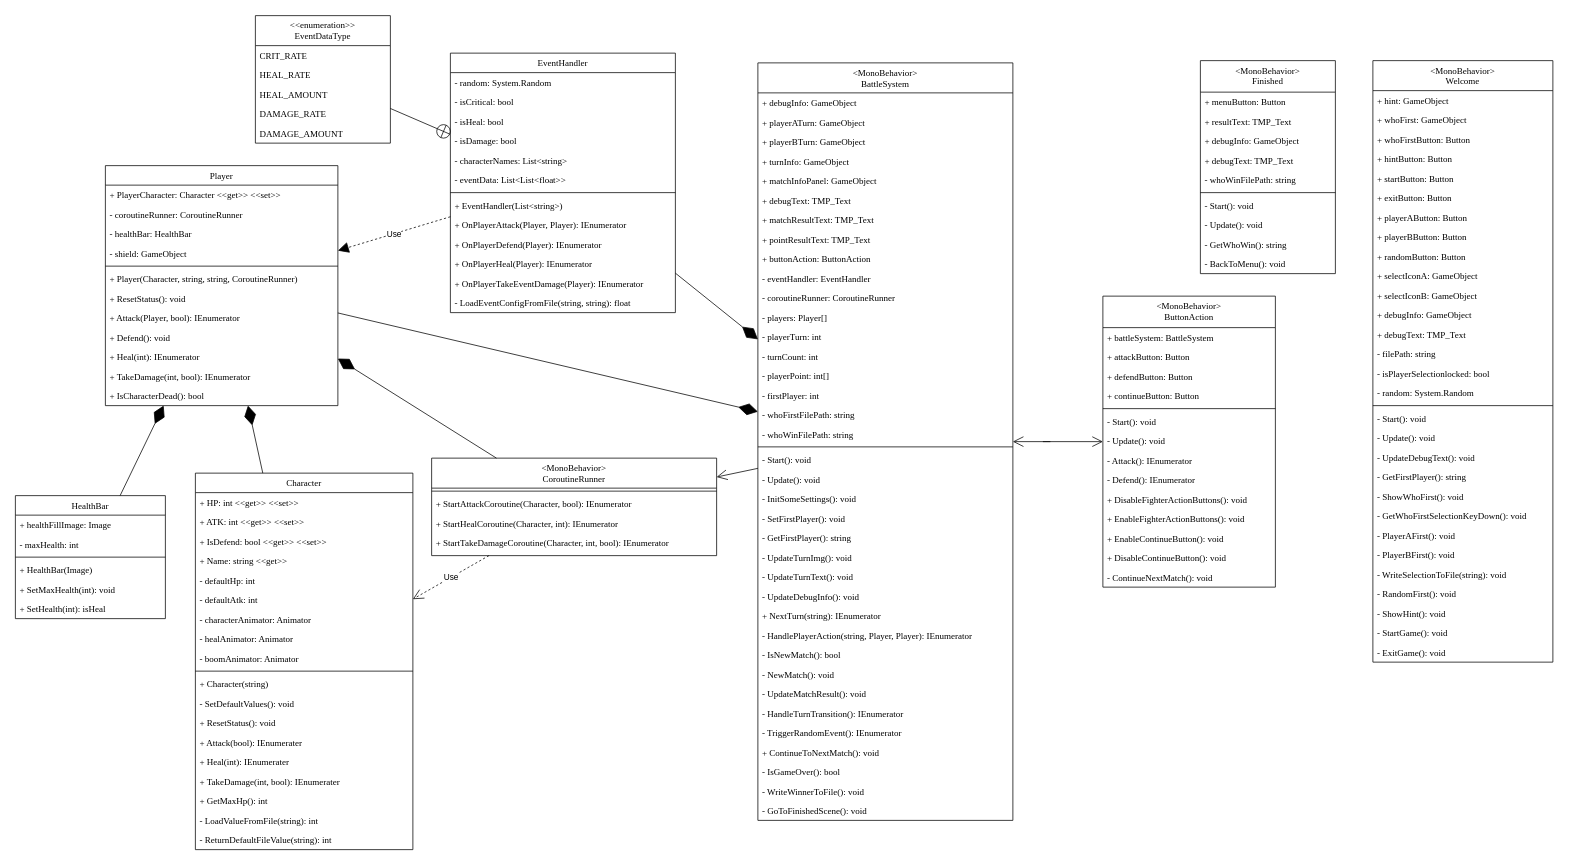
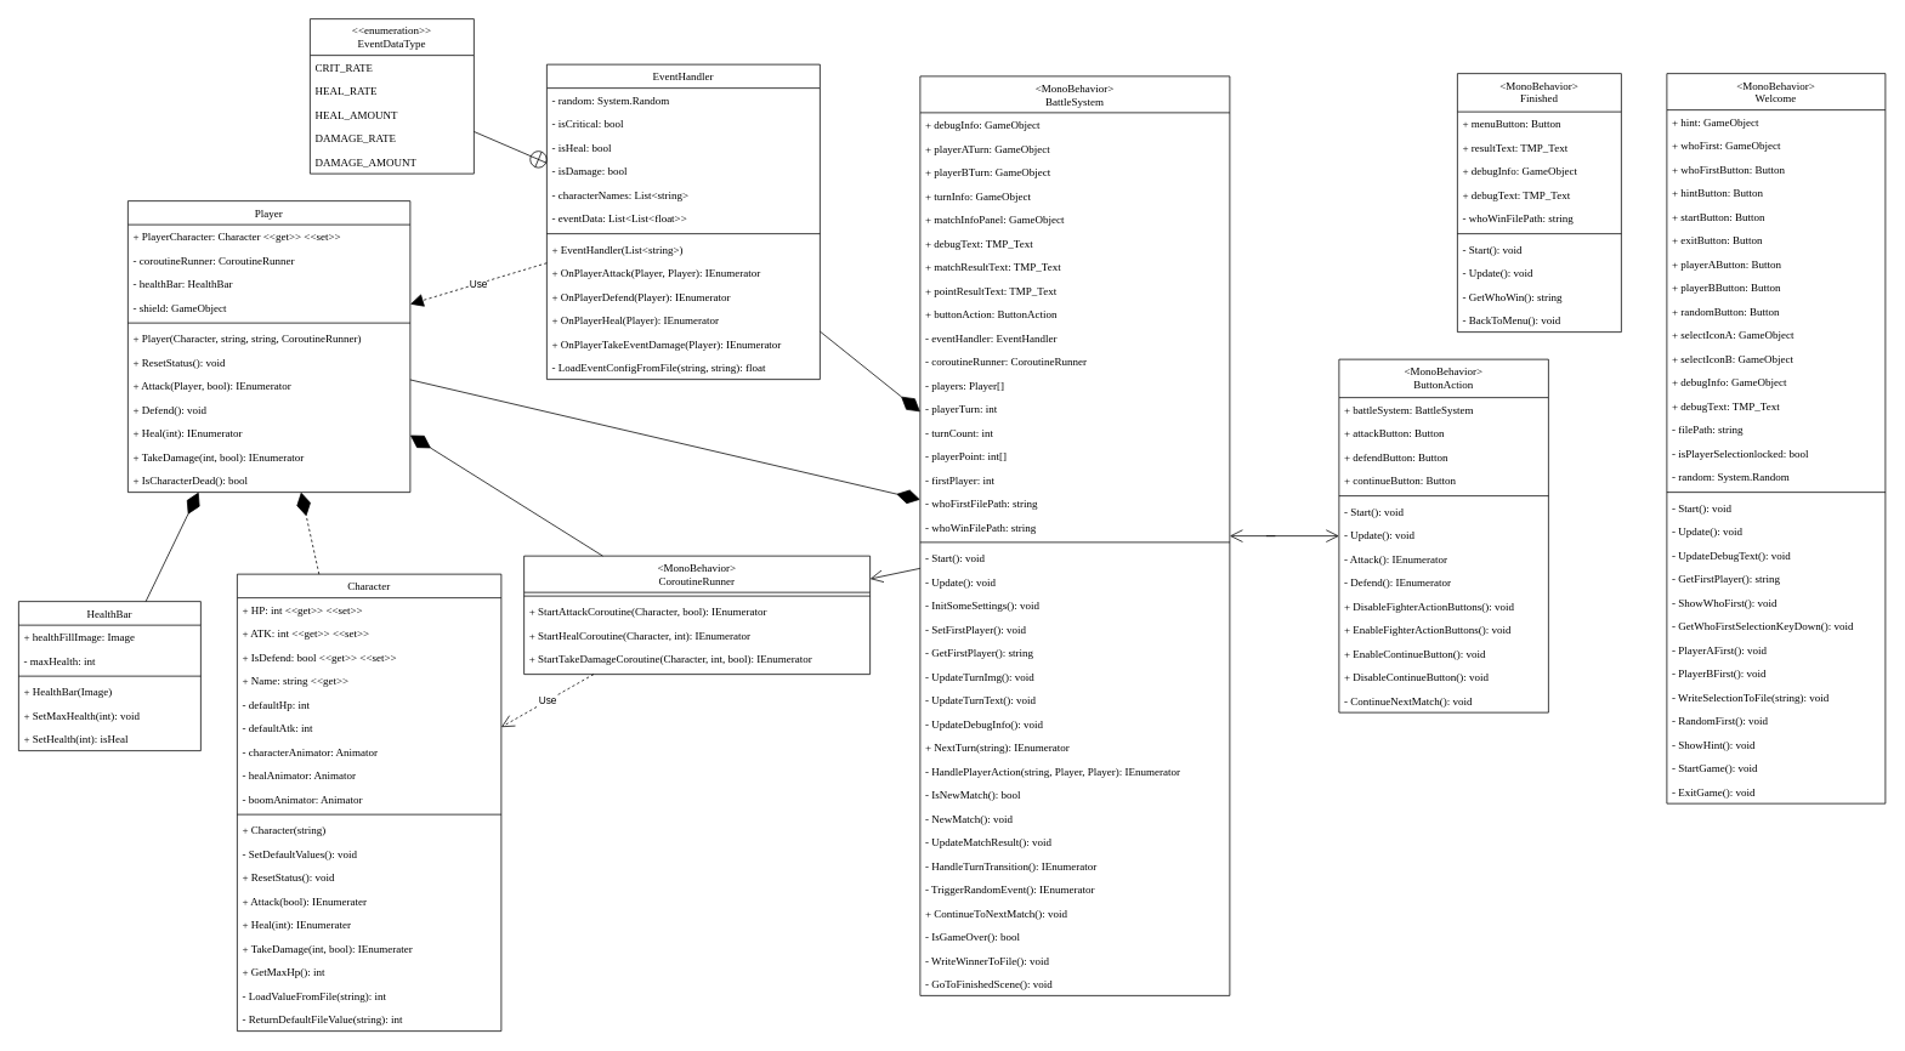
- <mxCell id="161" value="" style="endArrow=diamondThin;endFill=1;endSize=24;html=1;rounded=0;" edge="1" parent="1" source="85" target="105"><mxGeometry width="160" relative="1" as="geometry"><mxPoint x="460" y="392" as="sourcePoint" /><mxPoint x="1010" y="539" as="targetPoint" /></mxGeometry></mxCell>
+ <mxCell id="161" value="" style="endArrow=diamondThin;endFill=1;endSize=24;html=1;rounded=0;dashed=1;" edge="1" parent="1" source="85" target="105"><mxGeometry width="160" relative="1" as="geometry"><mxPoint x="460" y="392" as="sourcePoint" /><mxPoint x="1010" y="539" as="targetPoint" /></mxGeometry></mxCell>
